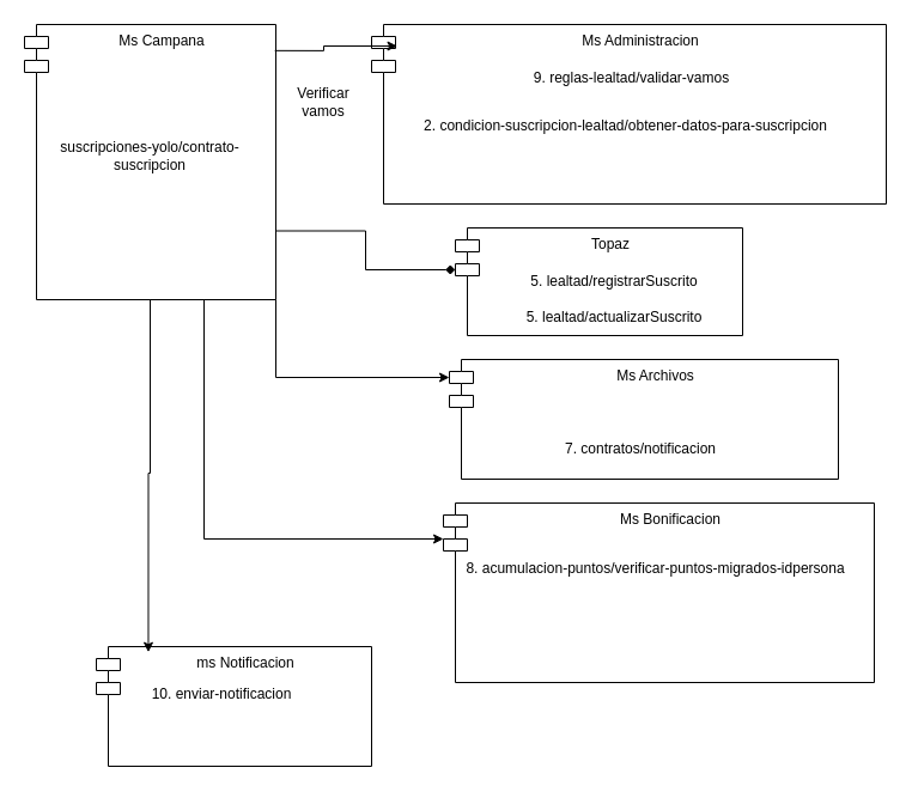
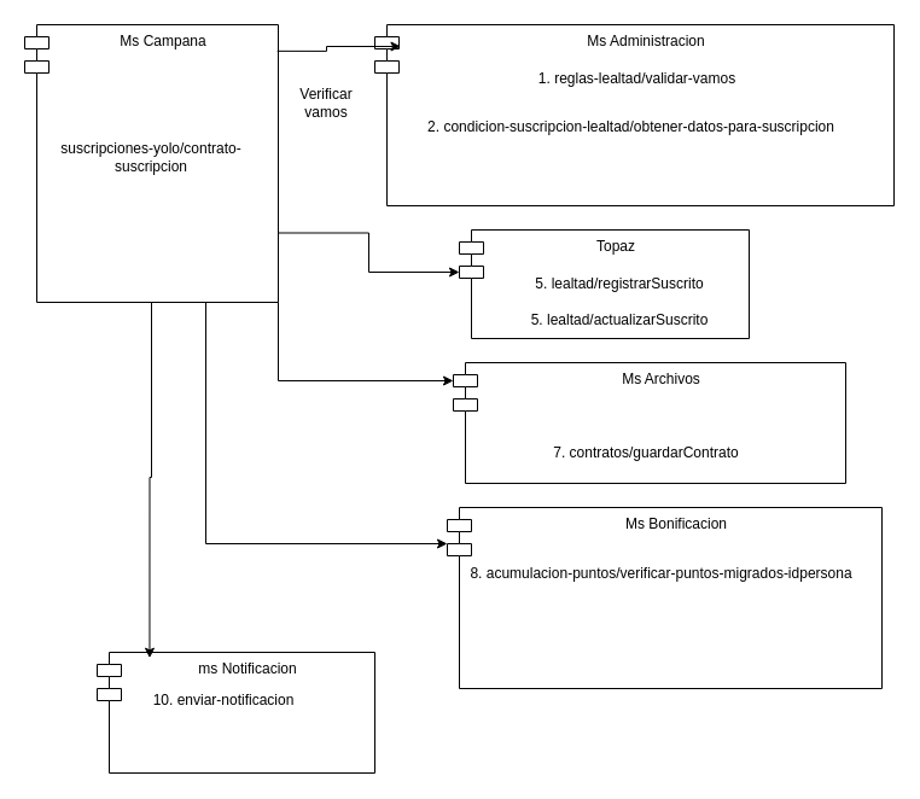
- <mxCell id="6" value="9. reglas-lealtad/validar-vamos" style="text;html=1;whiteSpace=wrap;strokeColor=none;fillColor=none;align=center;verticalAlign=middle;rounded=0;" vertex="1" parent="1"><mxGeometry x="425" y="50" width="205" height="30" as="geometry" /></mxCell>
+ <mxCell id="6" value="1. reglas-lealtad/validar-vamos" style="text;html=1;whiteSpace=wrap;strokeColor=none;fillColor=none;align=center;verticalAlign=middle;rounded=0;" vertex="1" parent="1"><mxGeometry x="425" y="50" width="205" height="30" as="geometry" /></mxCell>
- <mxCell id="13" style="edgeStyle=orthogonalEdgeStyle;rounded=0;orthogonalLoop=1;jettySize=auto;html=1;exitX=1;exitY=0.75;exitDx=0;exitDy=0;entryX=0;entryY=0;entryDx=0;entryDy=35;entryPerimeter=0;endArrow=diamond;" edge="1" parent="1" source="3" target="11"><mxGeometry relative="1" as="geometry" /></mxCell>
+ <mxCell id="13" style="edgeStyle=orthogonalEdgeStyle;rounded=0;orthogonalLoop=1;jettySize=auto;html=1;exitX=1;exitY=0.75;exitDx=0;exitDy=0;entryX=0;entryY=0;entryDx=0;entryDy=35;entryPerimeter=0;" edge="1" parent="1" source="3" target="11"><mxGeometry relative="1" as="geometry" /></mxCell>
- <mxCell id="16" value="7. contratos/notificacion" style="text;html=1;whiteSpace=wrap;strokeColor=none;fillColor=none;align=center;verticalAlign=middle;rounded=0;" vertex="1" parent="1"><mxGeometry x="450" y="360" width="170" height="30" as="geometry" /></mxCell>
+ <mxCell id="16" value="7. contratos/guardarContrato" style="text;html=1;whiteSpace=wrap;strokeColor=none;fillColor=none;align=center;verticalAlign=middle;rounded=0;" vertex="1" parent="1"><mxGeometry x="450" y="360" width="170" height="30" as="geometry" /></mxCell>
